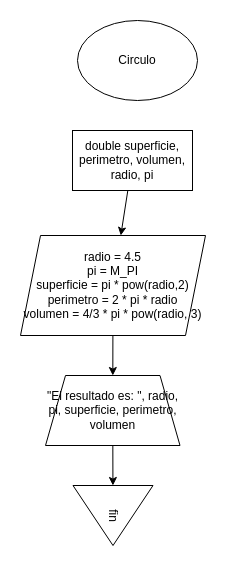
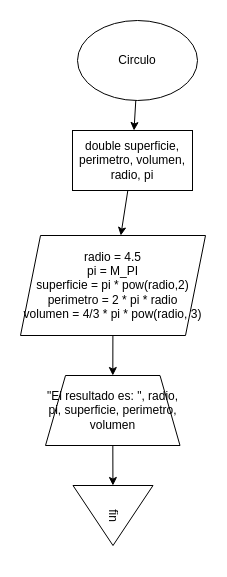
+ <mxCell id="2" style="edgeStyle=none;html=1;" edge="1" parent="1" source="3" target="5"><mxGeometry relative="1" as="geometry"><mxPoint x="112" y="135" as="targetPoint" /></mxGeometry></mxCell>
